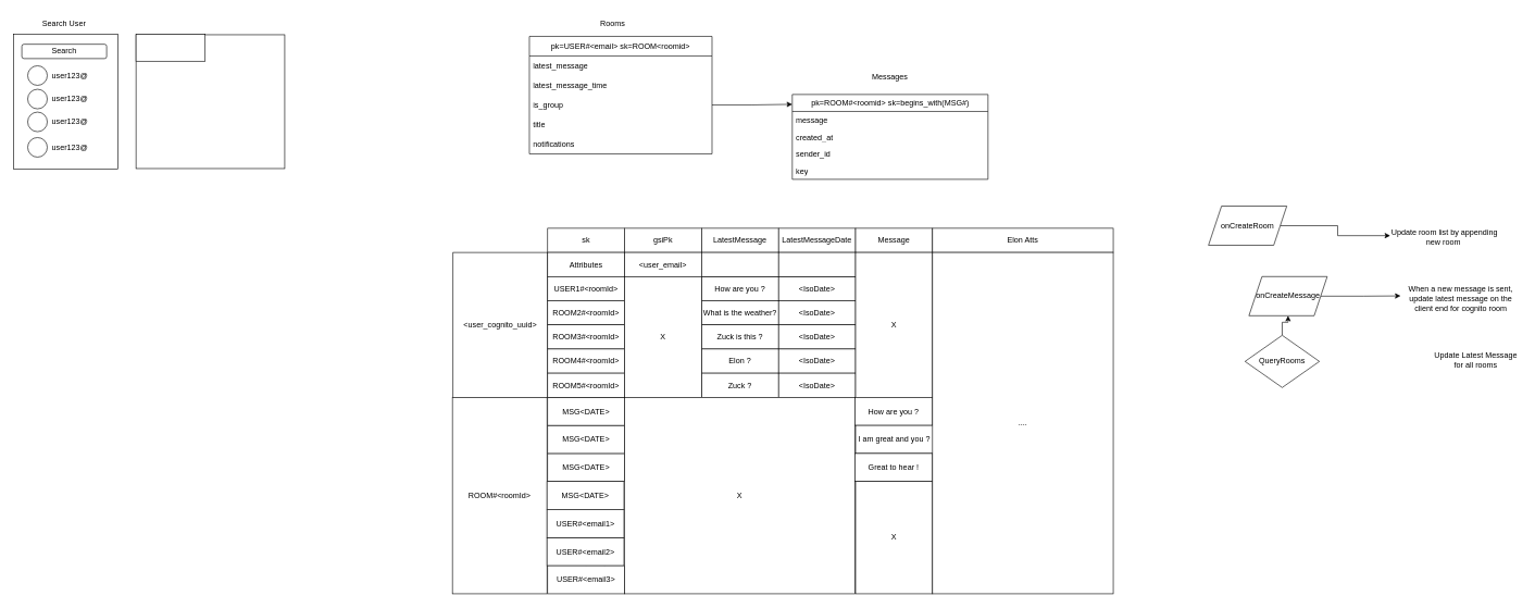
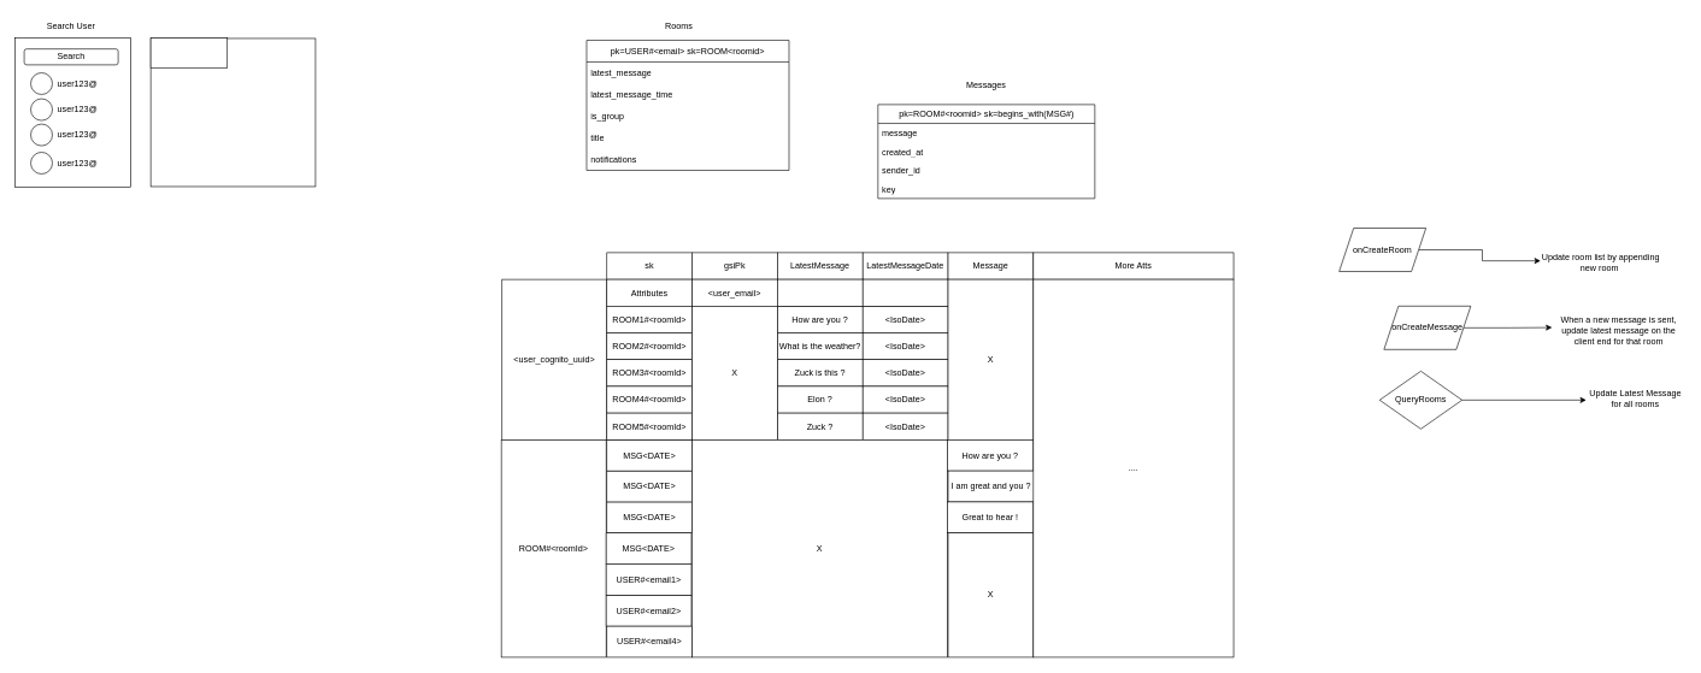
- <mxCell id="15" style="edgeStyle=orthogonalEdgeStyle;rounded=0;orthogonalLoop=1;jettySize=auto;html=1;exitX=1;exitY=0.5;exitDx=0;exitDy=0;entryX=0;entryY=0.116;entryDx=0;entryDy=0;entryPerimeter=0;" parent="1" source="5" target="8" edge="1"><mxGeometry relative="1" as="geometry" /></mxCell>
- <mxCell id="74" value="Elon Atts" style="rounded=0;whiteSpace=wrap;html=1;" parent="1" vertex="1"><mxGeometry x="1429" y="349" width="277" height="37" as="geometry" /></mxCell>
+ <mxCell id="74" value="More Atts" style="rounded=0;whiteSpace=wrap;html=1;" parent="1" vertex="1"><mxGeometry x="1429" y="349" width="277" height="37" as="geometry" /></mxCell>
- <mxCell id="47" value="USER1#&amp;lt;roomId&amp;gt;" style="rounded=0;whiteSpace=wrap;html=1;" parent="1" vertex="1"><mxGeometry x="839" y="423" width="118" height="37" as="geometry" /></mxCell>
+ <mxCell id="47" value="ROOM1#&amp;lt;roomId&amp;gt;" style="rounded=0;whiteSpace=wrap;html=1;" parent="1" vertex="1"><mxGeometry x="839" y="423" width="118" height="37" as="geometry" /></mxCell>
- <mxCell id="80" value="When a new message is sent, update latest message on the client end for cognito room" style="text;html=1;strokeColor=none;fillColor=none;align=center;verticalAlign=middle;whiteSpace=wrap;rounded=0;" vertex="1" parent="1"><mxGeometry x="2147" y="430" width="184" height="53" as="geometry" /></mxCell>
+ <mxCell id="80" value="When a new message is sent, update latest message on the client end for that room" style="text;html=1;strokeColor=none;fillColor=none;align=center;verticalAlign=middle;whiteSpace=wrap;rounded=0;" vertex="1" parent="1"><mxGeometry x="2147" y="430" width="184" height="53" as="geometry" /></mxCell>
- <mxCell id="82" style="edgeStyle=orthogonalEdgeStyle;rounded=0;orthogonalLoop=1;jettySize=auto;html=1;" edge="1" parent="1" source="83" target="79"><mxGeometry relative="1" as="geometry" /></mxCell>
+ <mxCell id="82" style="edgeStyle=orthogonalEdgeStyle;rounded=0;orthogonalLoop=1;jettySize=auto;html=1;entryX=-0.025;entryY=0.539;entryDx=0;entryDy=0;entryPerimeter=0;" edge="1" parent="1" source="83" target="84"><mxGeometry relative="1" as="geometry" /></mxCell>
- <mxCell id="41" value="USER#&amp;lt;email3&amp;gt;" style="rounded=0;whiteSpace=wrap;html=1;" parent="1" vertex="1"><mxGeometry x="839" y="866" width="118" height="43" as="geometry" /></mxCell>
+ <mxCell id="41" value="USER#&amp;lt;email4&amp;gt;" style="rounded=0;whiteSpace=wrap;html=1;" parent="1" vertex="1"><mxGeometry x="839" y="866" width="118" height="43" as="geometry" /></mxCell>
